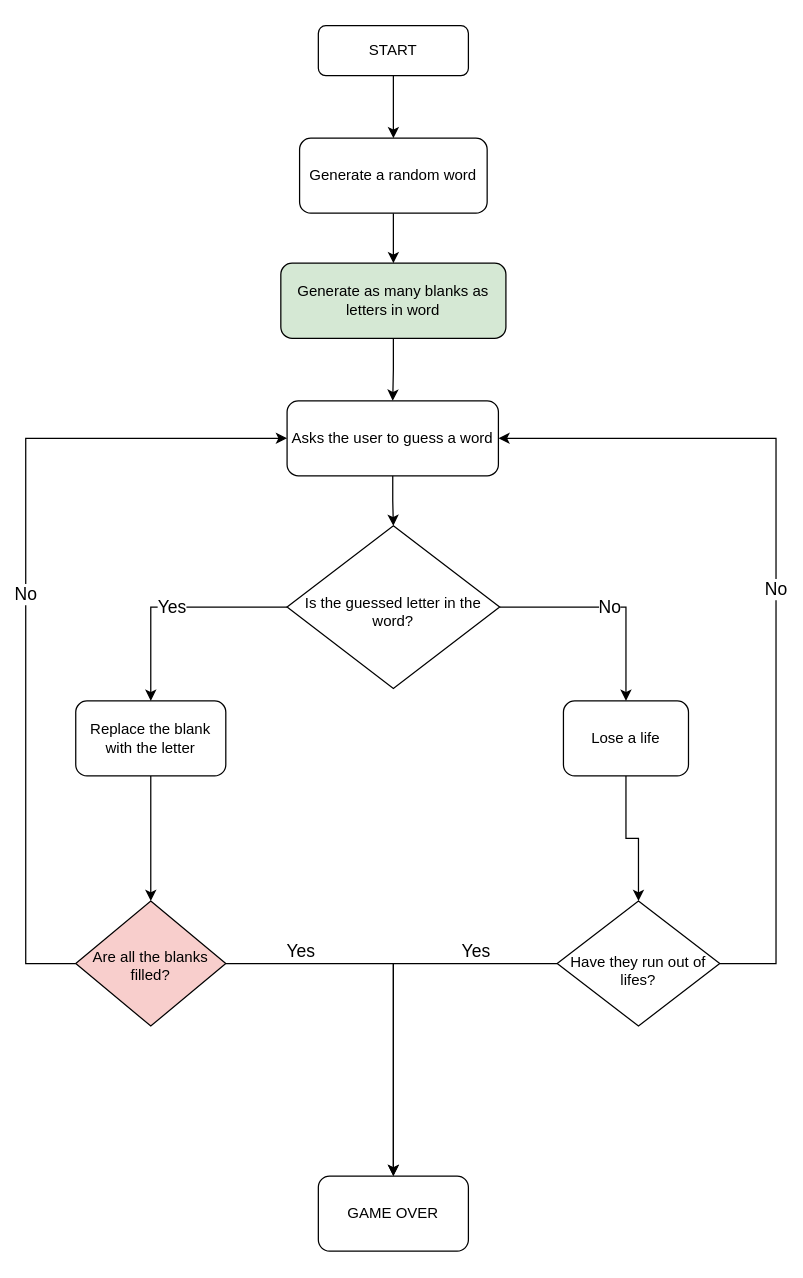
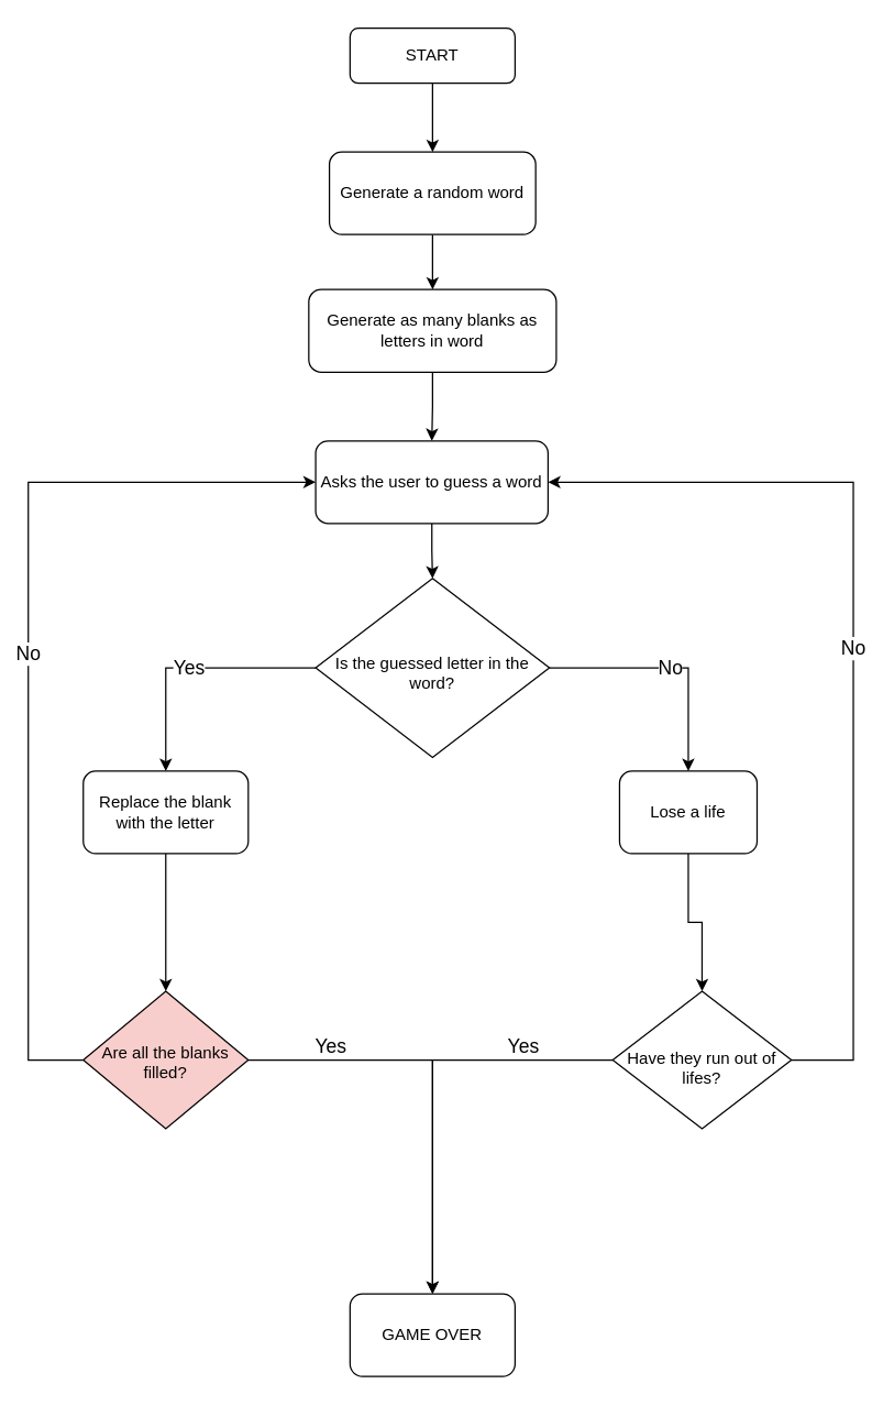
- <mxCell id="7" value="Generate as many blanks as letters in word" style="rounded=1;whiteSpace=wrap;html=1;fillColor=#d5e8d4;" vertex="1" parent="1"><mxGeometry x="224" y="210" width="180" height="60" as="geometry" /></mxCell>
+ <mxCell id="7" value="Generate as many blanks as letters in word" style="rounded=1;whiteSpace=wrap;html=1;" vertex="1" parent="1"><mxGeometry x="224" y="210" width="180" height="60" as="geometry" /></mxCell>
